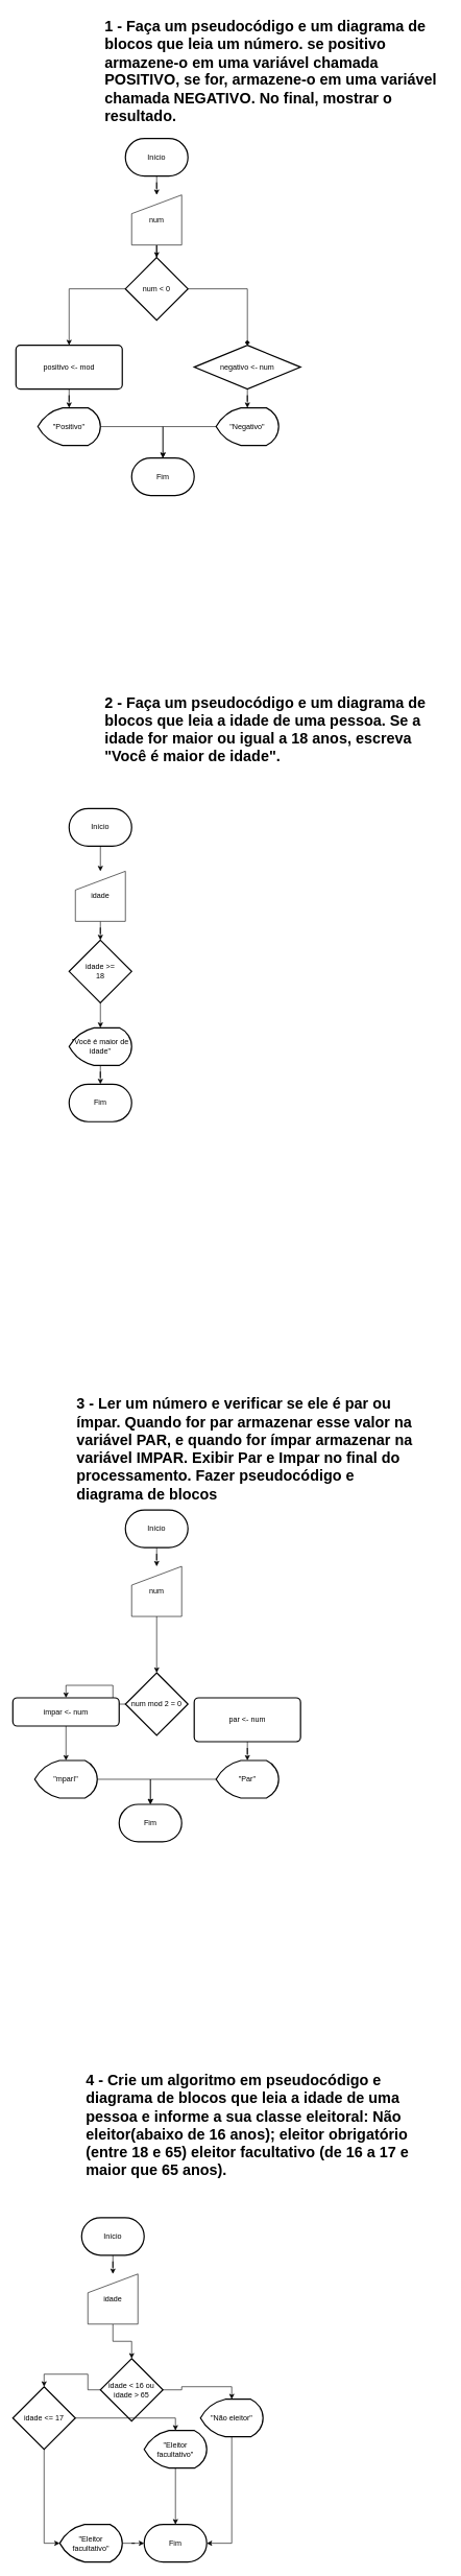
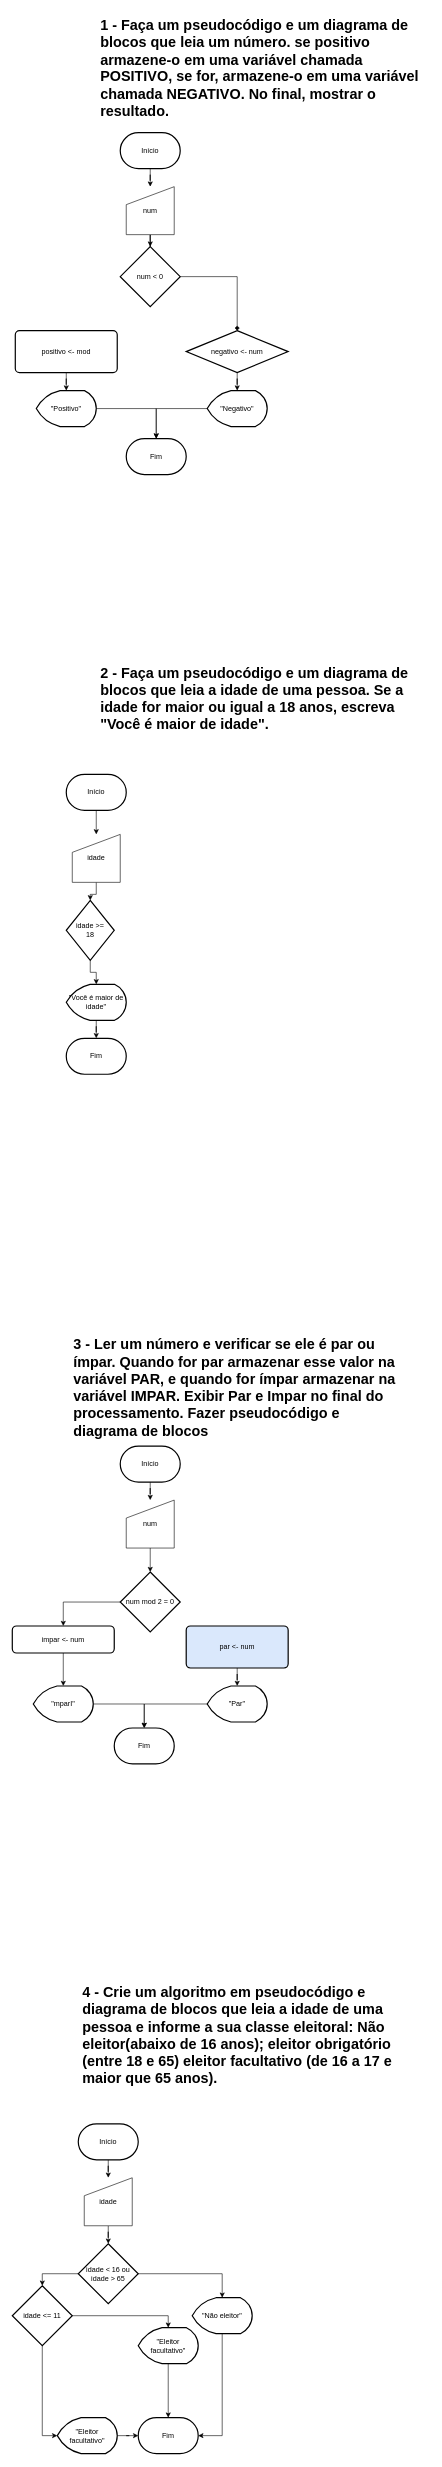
- <mxCell id="4" style="edgeStyle=orthogonalEdgeStyle;rounded=0;orthogonalLoop=1;jettySize=auto;html=1;" edge="1" parent="1" source="5" target="14"><mxGeometry relative="1" as="geometry" /></mxCell>
- <mxCell id="25" value="idade &amp;gt;=&lt;div&gt;&amp;nbsp;18&amp;nbsp;&lt;/div&gt;" style="strokeWidth=2;html=1;shape=mxgraph.flowchart.decision;whiteSpace=wrap;" vertex="1" parent="1"><mxGeometry x="110" y="1500" width="100" height="100" as="geometry" /></mxCell>
+ <mxCell id="25" value="idade &amp;gt;=&lt;div&gt;&amp;nbsp;18&amp;nbsp;&lt;/div&gt;" style="strokeWidth=2;html=1;shape=mxgraph.flowchart.decision;whiteSpace=wrap;" vertex="1" parent="1"><mxGeometry x="110" y="1500" width="80" height="100" as="geometry" /></mxCell>
- <mxCell id="35" value="num mod 2 = 0" style="strokeWidth=2;html=1;shape=mxgraph.flowchart.decision;whiteSpace=wrap;" vertex="1" parent="1"><mxGeometry x="200" y="2670" width="100" height="100" as="geometry" /></mxCell>
+ <mxCell id="35" value="num mod 2 = 0" style="strokeWidth=2;html=1;shape=mxgraph.flowchart.decision;whiteSpace=wrap;" vertex="1" parent="1"><mxGeometry x="200" y="2620" width="100" height="100" as="geometry" /></mxCell>
- <mxCell id="37" value="par &amp;lt;- num" style="rounded=1;whiteSpace=wrap;html=1;absoluteArcSize=1;arcSize=14;strokeWidth=2;" vertex="1" parent="1"><mxGeometry x="310" y="2710" width="170" height="70" as="geometry" /></mxCell>
+ <mxCell id="37" value="par &amp;lt;- num" style="rounded=1;whiteSpace=wrap;html=1;absoluteArcSize=1;arcSize=14;strokeWidth=2;fillColor=#dae8fc;" vertex="1" parent="1"><mxGeometry x="310" y="2710" width="170" height="70" as="geometry" /></mxCell>
- <mxCell id="51" value="idade &amp;lt; 16 ou idade &amp;gt; 65" style="strokeWidth=2;html=1;shape=mxgraph.flowchart.decision;whiteSpace=wrap;" vertex="1" parent="1"><mxGeometry x="160" y="3765" width="100" height="100" as="geometry" /></mxCell>
+ <mxCell id="51" value="idade &amp;lt; 16 ou idade &amp;gt; 65" style="strokeWidth=2;html=1;shape=mxgraph.flowchart.decision;whiteSpace=wrap;" vertex="1" parent="1"><mxGeometry x="130" y="3740" width="100" height="100" as="geometry" /></mxCell>
- <mxCell id="53" value="idade &amp;lt;= 17" style="strokeWidth=2;html=1;shape=mxgraph.flowchart.decision;whiteSpace=wrap;" vertex="1" parent="1"><mxGeometry x="20" y="3810" width="100" height="100" as="geometry" /></mxCell>
+ <mxCell id="53" value="idade &amp;lt;= 11" style="strokeWidth=2;html=1;shape=mxgraph.flowchart.decision;whiteSpace=wrap;" vertex="1" parent="1"><mxGeometry x="20" y="3810" width="100" height="100" as="geometry" /></mxCell>
